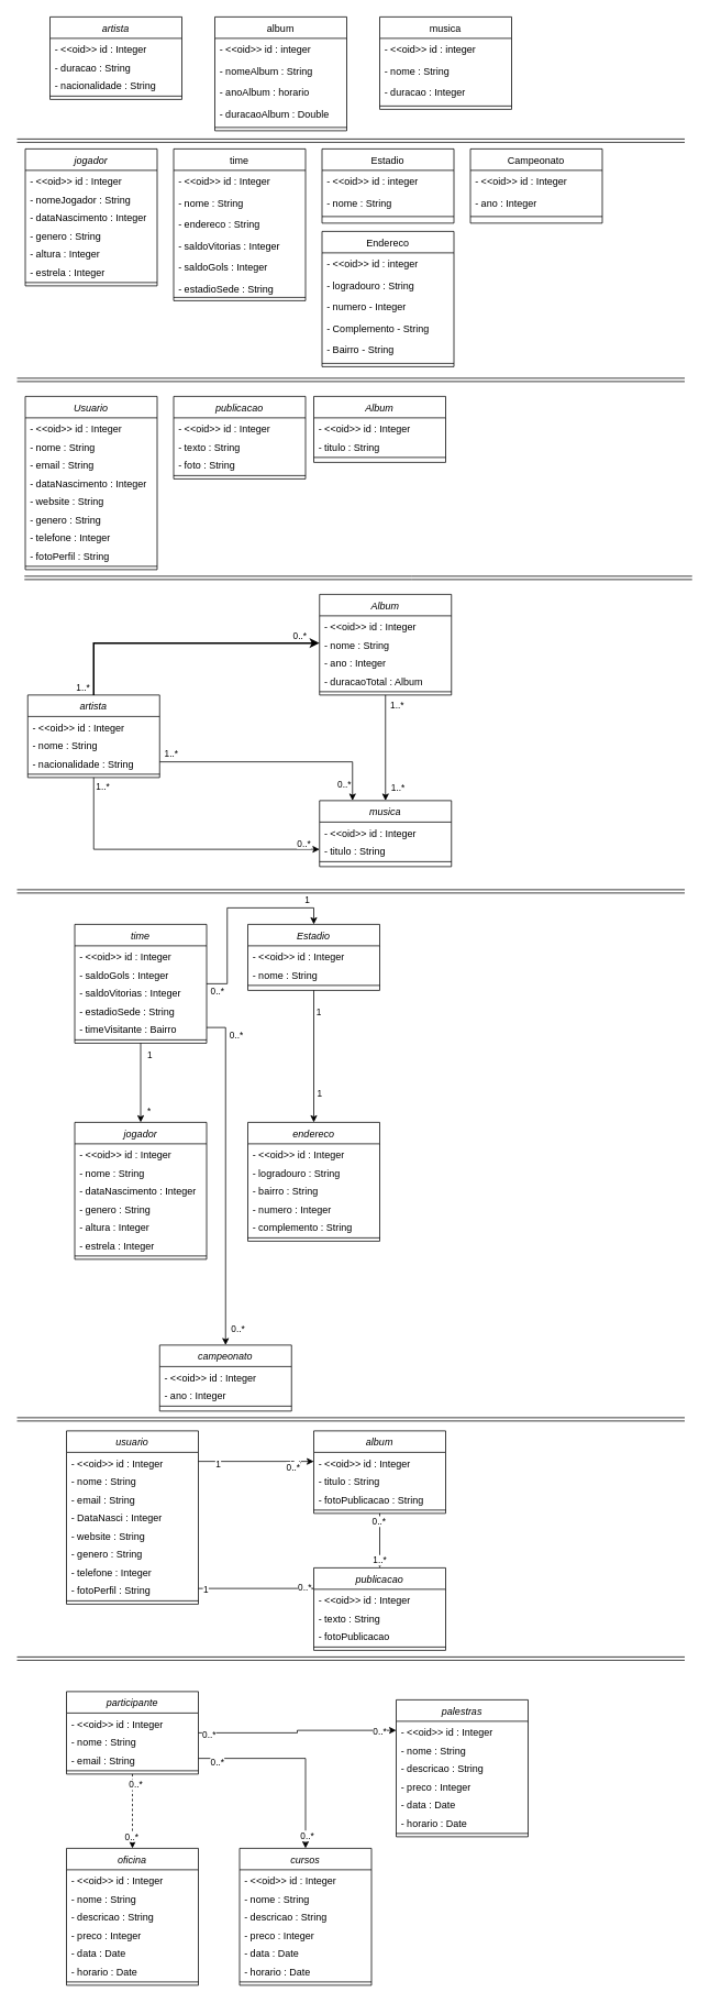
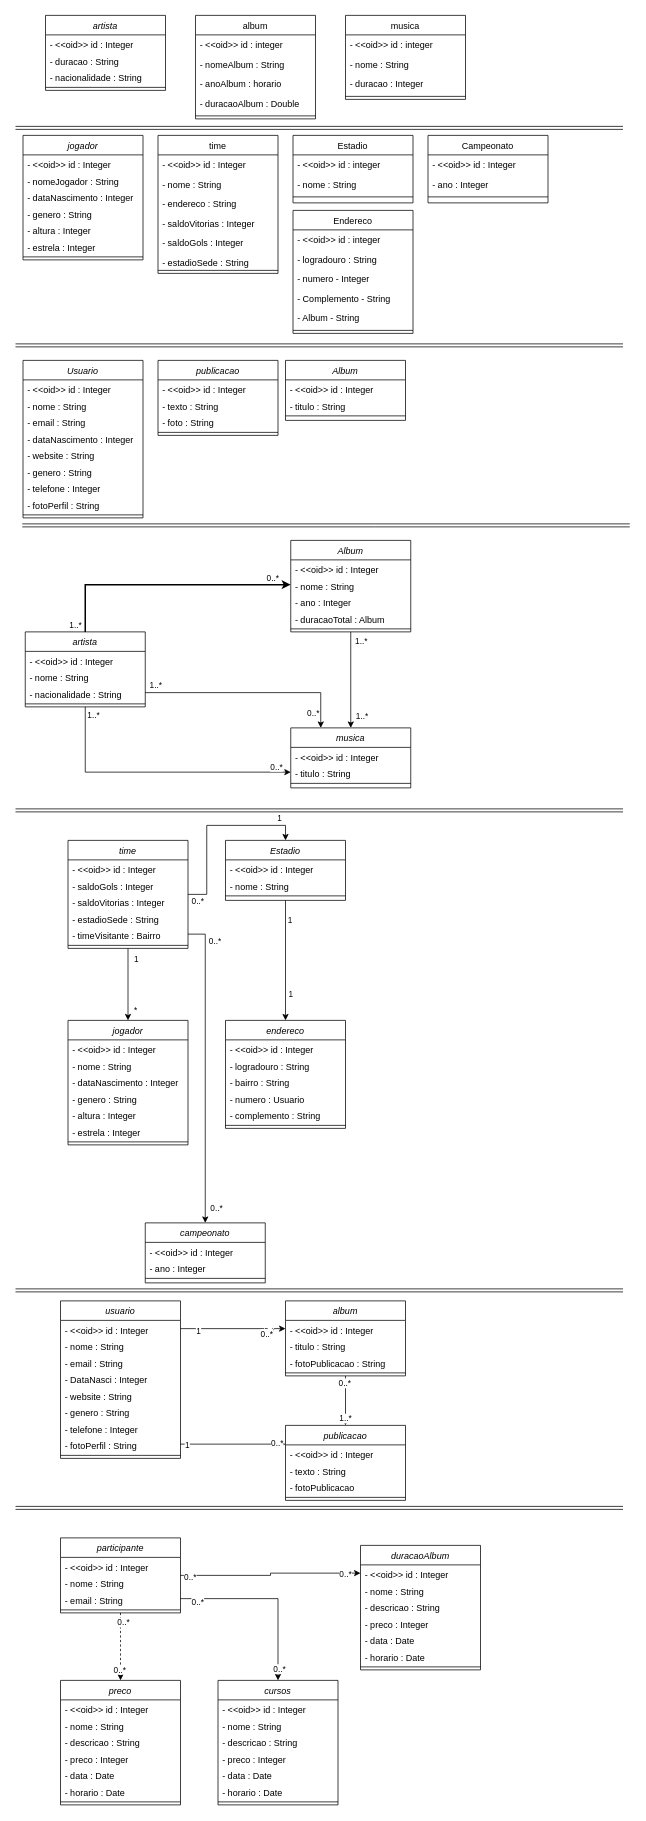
- <mxCell id="31" value="- Bairro - String" style="text;align=left;verticalAlign=top;spacingLeft=4;spacingRight=4;overflow=hidden;rotatable=0;points=[[0,0.5],[1,0.5]];portConstraint=eastwest;rounded=0;shadow=0;html=0;" parent="26" vertex="1"><mxGeometry y="130" width="160" height="26" as="geometry" /></mxCell>
+ <mxCell id="31" value="- Album - String" style="text;align=left;verticalAlign=top;spacingLeft=4;spacingRight=4;overflow=hidden;rotatable=0;points=[[0,0.5],[1,0.5]];portConstraint=eastwest;rounded=0;shadow=0;html=0;" parent="26" vertex="1"><mxGeometry y="130" width="160" height="26" as="geometry" /></mxCell>
- <mxCell id="131" value="- numero : Integer" style="text;align=left;verticalAlign=top;spacingLeft=4;spacingRight=4;overflow=hidden;rotatable=0;points=[[0,0.5],[1,0.5]];portConstraint=eastwest;" parent="127" vertex="1"><mxGeometry y="92" width="160" height="22" as="geometry" /></mxCell>
+ <mxCell id="131" value="- numero : Usuario" style="text;align=left;verticalAlign=top;spacingLeft=4;spacingRight=4;overflow=hidden;rotatable=0;points=[[0,0.5],[1,0.5]];portConstraint=eastwest;" parent="127" vertex="1"><mxGeometry y="92" width="160" height="22" as="geometry" /></mxCell>
- <mxCell id="181" value="palestras" style="swimlane;fontStyle=2;align=center;verticalAlign=top;childLayout=stackLayout;horizontal=1;startSize=26;horizontalStack=0;resizeParent=1;resizeLast=0;collapsible=1;marginBottom=0;rounded=0;shadow=0;strokeWidth=1;" vertex="1" parent="1"><mxGeometry x="480" y="2060" width="160" height="166" as="geometry"><mxRectangle x="230" y="140" width="160" height="26" as="alternateBounds" /></mxGeometry></mxCell>
+ <mxCell id="181" value="duracaoAlbum" style="swimlane;fontStyle=2;align=center;verticalAlign=top;childLayout=stackLayout;horizontal=1;startSize=26;horizontalStack=0;resizeParent=1;resizeLast=0;collapsible=1;marginBottom=0;rounded=0;shadow=0;strokeWidth=1;" vertex="1" parent="1"><mxGeometry x="480" y="2060" width="160" height="166" as="geometry"><mxRectangle x="230" y="140" width="160" height="26" as="alternateBounds" /></mxGeometry></mxCell>
- <mxCell id="197" value="oficina" style="swimlane;fontStyle=2;align=center;verticalAlign=top;childLayout=stackLayout;horizontal=1;startSize=26;horizontalStack=0;resizeParent=1;resizeLast=0;collapsible=1;marginBottom=0;rounded=0;shadow=0;strokeWidth=1;" vertex="1" parent="1"><mxGeometry x="80" y="2240" width="160" height="166" as="geometry"><mxRectangle x="230" y="140" width="160" height="26" as="alternateBounds" /></mxGeometry></mxCell>
+ <mxCell id="197" value="preco" style="swimlane;fontStyle=2;align=center;verticalAlign=top;childLayout=stackLayout;horizontal=1;startSize=26;horizontalStack=0;resizeParent=1;resizeLast=0;collapsible=1;marginBottom=0;rounded=0;shadow=0;strokeWidth=1;" vertex="1" parent="1"><mxGeometry x="80" y="2240" width="160" height="166" as="geometry"><mxRectangle x="230" y="140" width="160" height="26" as="alternateBounds" /></mxGeometry></mxCell>
